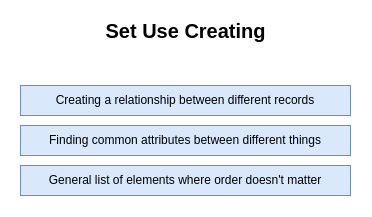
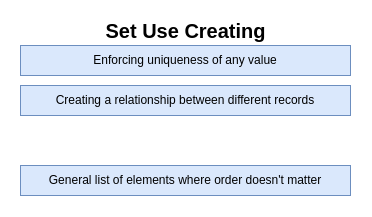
+ <mxCell id="2" value="Enforcing uniqueness of any value" style="rounded=0;whiteSpace=wrap;html=1;fillColor=#dae8fc;strokeColor=#6c8ebf;" vertex="1" parent="1"><mxGeometry x="20" y="45" width="330" height="30" as="geometry" /></mxCell>
- <mxCell id="4" value="Finding common attributes between different things" style="rounded=0;whiteSpace=wrap;html=1;fillColor=#dae8fc;strokeColor=#6c8ebf;" vertex="1" parent="1"><mxGeometry x="20" y="125" width="330" height="30" as="geometry" /></mxCell>
